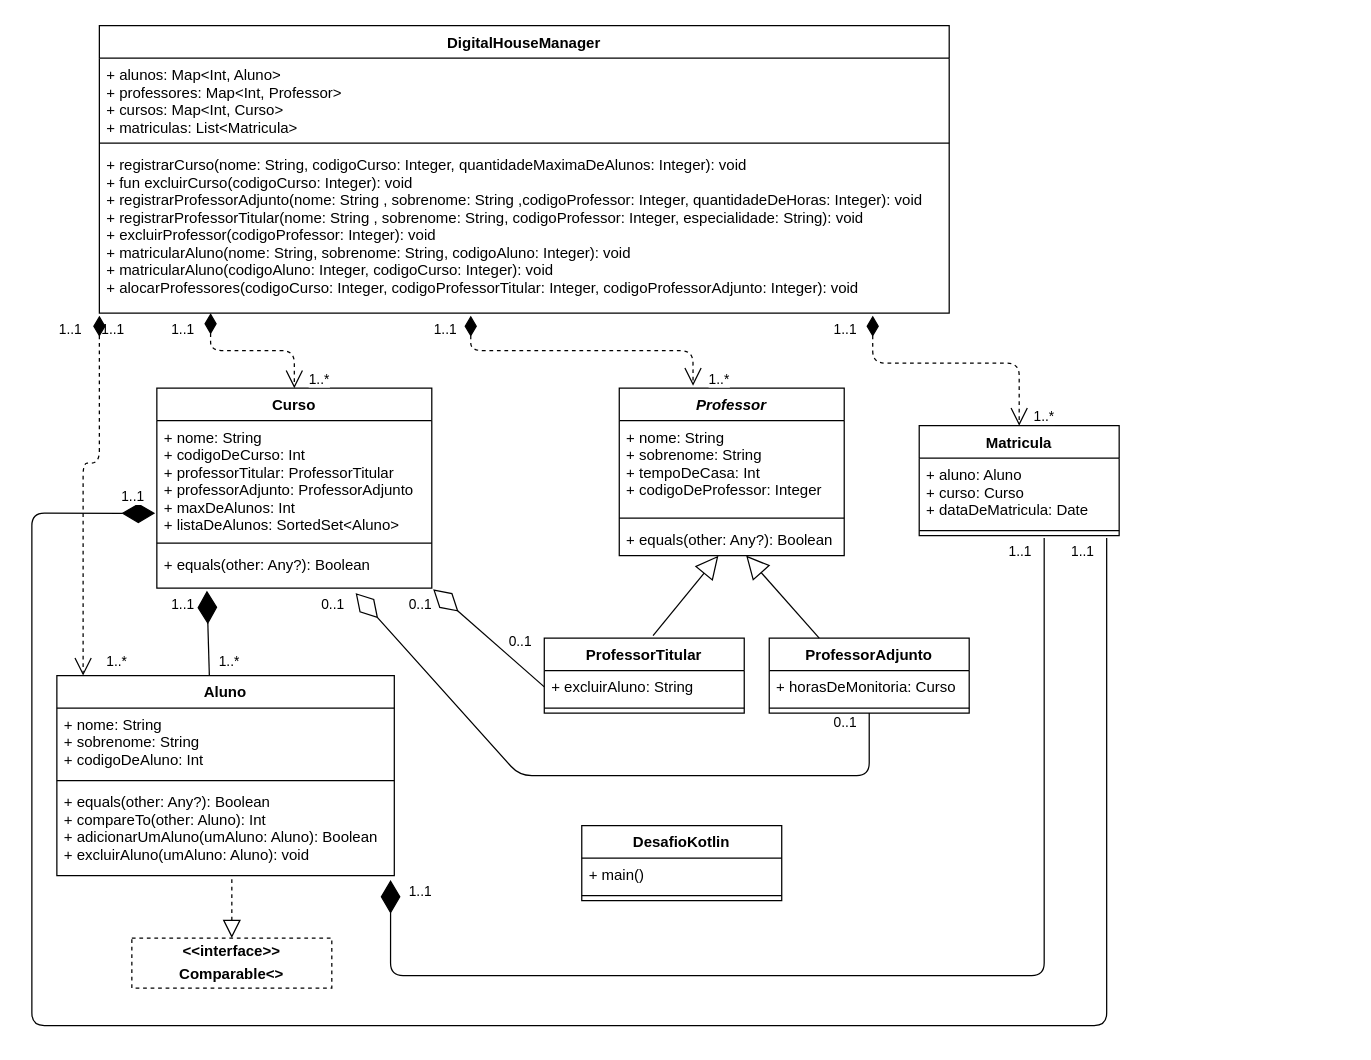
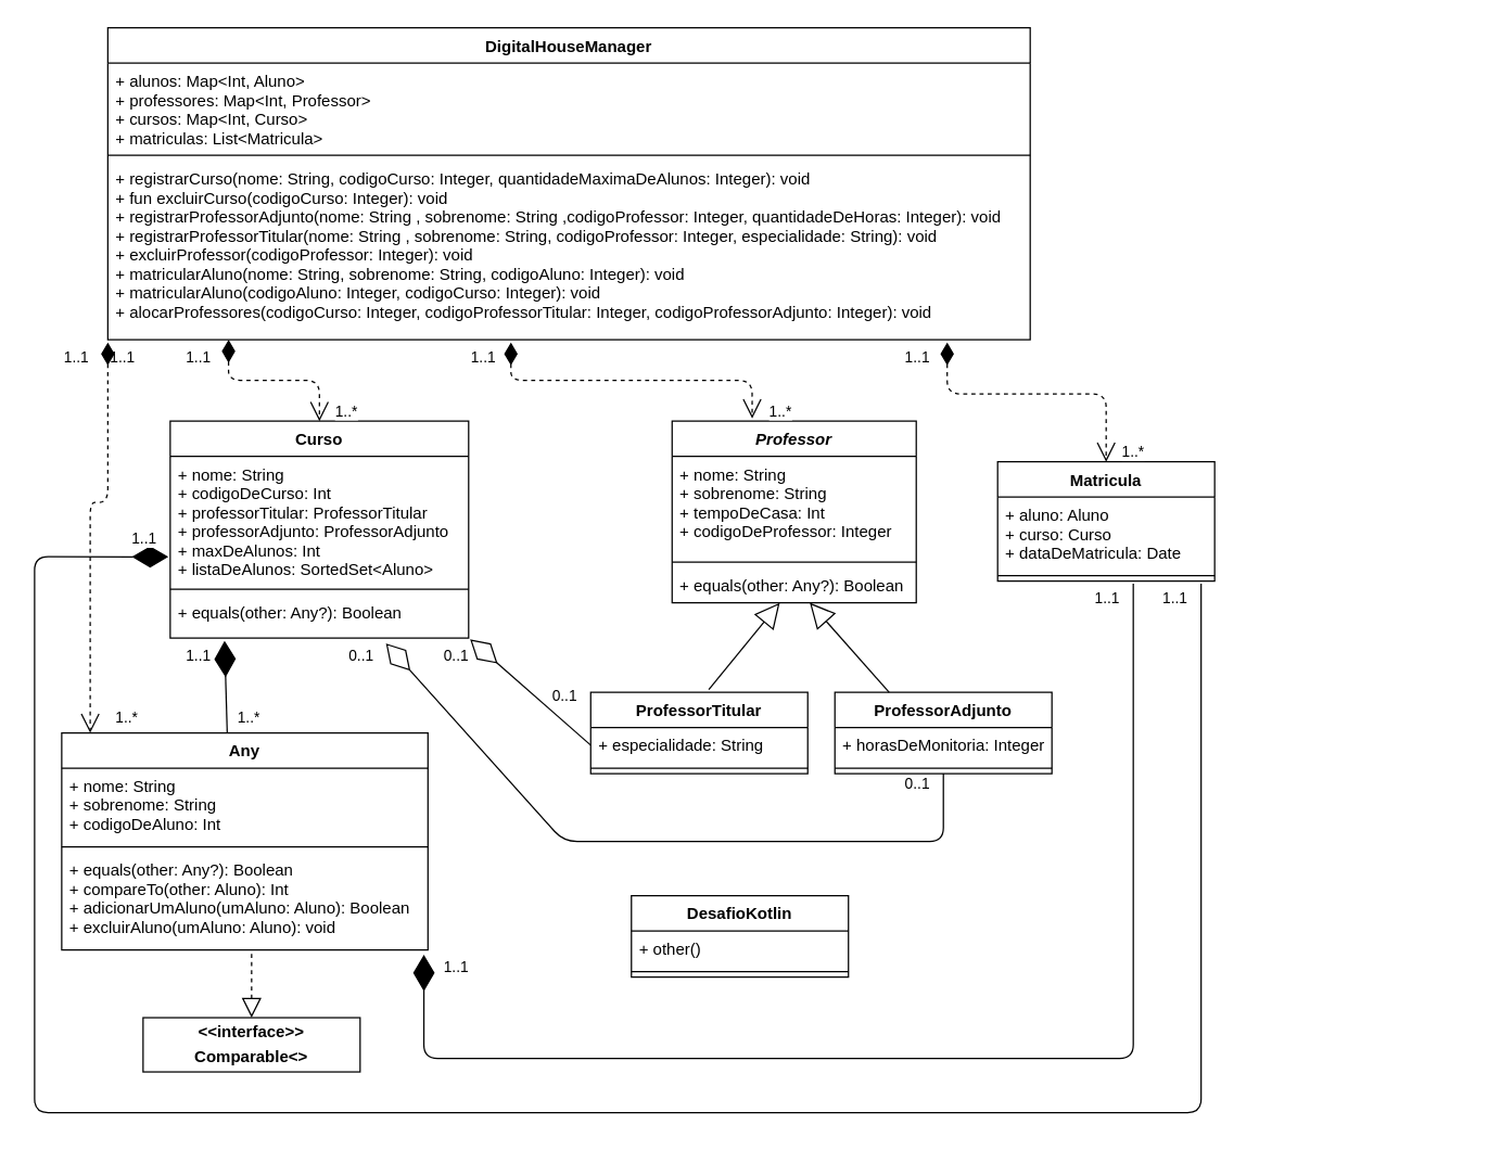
- <mxCell id="8" value="+ excluirAluno: String" style="text;strokeColor=none;fillColor=none;align=left;verticalAlign=top;spacingLeft=4;spacingRight=4;overflow=hidden;rotatable=0;points=[[0,0.5],[1,0.5]];portConstraint=eastwest;" vertex="1" parent="7"><mxGeometry y="26" width="160" height="26" as="geometry" /></mxCell>
+ <mxCell id="8" value="+ especialidade: String" style="text;strokeColor=none;fillColor=none;align=left;verticalAlign=top;spacingLeft=4;spacingRight=4;overflow=hidden;rotatable=0;points=[[0,0.5],[1,0.5]];portConstraint=eastwest;" vertex="1" parent="7"><mxGeometry y="26" width="160" height="26" as="geometry" /></mxCell>
- <mxCell id="11" value="+ horasDeMonitoria: Curso" style="text;strokeColor=none;fillColor=none;align=left;verticalAlign=top;spacingLeft=4;spacingRight=4;overflow=hidden;rotatable=0;points=[[0,0.5],[1,0.5]];portConstraint=eastwest;" vertex="1" parent="10"><mxGeometry y="26" width="160" height="26" as="geometry" /></mxCell>
+ <mxCell id="11" value="+ horasDeMonitoria: Integer" style="text;strokeColor=none;fillColor=none;align=left;verticalAlign=top;spacingLeft=4;spacingRight=4;overflow=hidden;rotatable=0;points=[[0,0.5],[1,0.5]];portConstraint=eastwest;" vertex="1" parent="10"><mxGeometry y="26" width="160" height="26" as="geometry" /></mxCell>
- <mxCell id="29" value="Aluno" style="swimlane;fontStyle=1;align=center;verticalAlign=top;childLayout=stackLayout;horizontal=1;startSize=26;horizontalStack=0;resizeParent=1;resizeParentMax=0;resizeLast=0;collapsible=1;marginBottom=0;" vertex="1" parent="1"><mxGeometry x="40" y="540" width="270" height="160" as="geometry" /></mxCell>
+ <mxCell id="29" value="Any" style="swimlane;fontStyle=1;align=center;verticalAlign=top;childLayout=stackLayout;horizontal=1;startSize=26;horizontalStack=0;resizeParent=1;resizeParentMax=0;resizeLast=0;collapsible=1;marginBottom=0;" vertex="1" parent="1"><mxGeometry x="40" y="540" width="270" height="160" as="geometry" /></mxCell>
- <mxCell id="38" value="+ main()" style="text;strokeColor=none;fillColor=none;align=left;verticalAlign=top;spacingLeft=4;spacingRight=4;overflow=hidden;rotatable=0;points=[[0,0.5],[1,0.5]];portConstraint=eastwest;" vertex="1" parent="37"><mxGeometry y="26" width="160" height="26" as="geometry" /></mxCell>
+ <mxCell id="38" value="+ other()" style="text;strokeColor=none;fillColor=none;align=left;verticalAlign=top;spacingLeft=4;spacingRight=4;overflow=hidden;rotatable=0;points=[[0,0.5],[1,0.5]];portConstraint=eastwest;" vertex="1" parent="37"><mxGeometry y="26" width="160" height="26" as="geometry" /></mxCell>
- <mxCell id="40" value="&lt;p style=&quot;margin: 0px ; margin-top: 4px ; text-align: center&quot;&gt;&lt;b&gt;&amp;lt;&amp;lt;interface&amp;gt;&amp;gt;&lt;/b&gt;&lt;/p&gt;&lt;p style=&quot;margin: 0px ; margin-top: 4px ; text-align: center&quot;&gt;&lt;b&gt;Comparable&amp;lt;&amp;gt;&lt;/b&gt;&lt;/p&gt;" style="verticalAlign=top;align=left;overflow=fill;fontSize=12;fontFamily=Helvetica;html=1;dashed=1;" vertex="1" parent="1"><mxGeometry x="100" y="750" width="160" height="40" as="geometry" /></mxCell>
+ <mxCell id="40" value="&lt;p style=&quot;margin: 0px ; margin-top: 4px ; text-align: center&quot;&gt;&lt;b&gt;&amp;lt;&amp;lt;interface&amp;gt;&amp;gt;&lt;/b&gt;&lt;/p&gt;&lt;p style=&quot;margin: 0px ; margin-top: 4px ; text-align: center&quot;&gt;&lt;b&gt;Comparable&amp;lt;&amp;gt;&lt;/b&gt;&lt;/p&gt;" style="verticalAlign=top;align=left;overflow=fill;fontSize=12;fontFamily=Helvetica;html=1;" vertex="1" parent="1"><mxGeometry x="100" y="750" width="160" height="40" as="geometry" /></mxCell>
